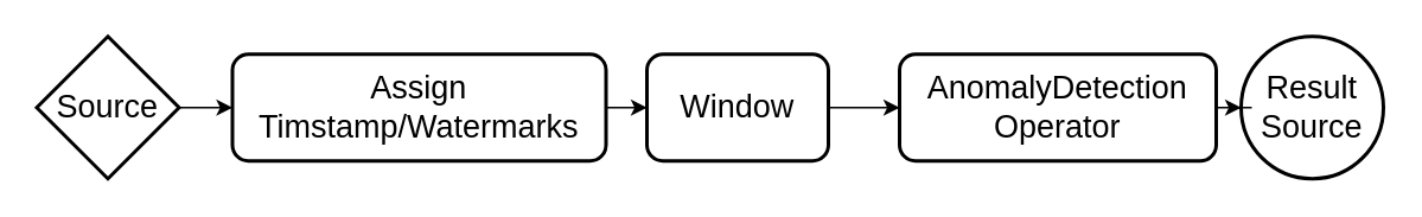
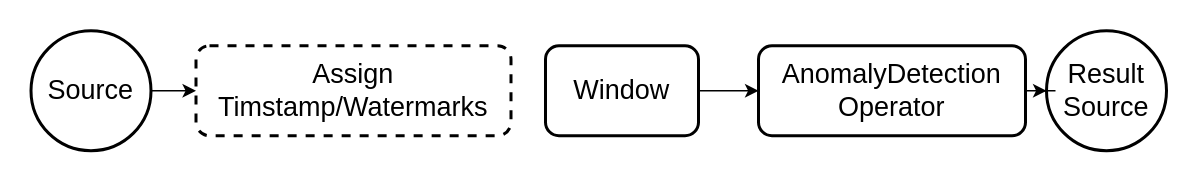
- <mxCell id="3" value="Source" style="rhombus;whiteSpace=wrap;html=1;aspect=fixed;shadow=0;labelBackgroundColor=none;fontFamily=Helvetica;fontSize=18;align=center;strokeWidth=2;" vertex="1" parent="1"><mxGeometry x="20" y="20" width="80" height="80" as="geometry" /></mxCell>
+ <mxCell id="3" value="Source" style="ellipse;whiteSpace=wrap;html=1;aspect=fixed;rounded=0;shadow=0;labelBackgroundColor=none;fontFamily=Helvetica;fontSize=18;align=center;strokeWidth=2;" vertex="1" parent="1"><mxGeometry x="20" y="20" width="80" height="80" as="geometry" /></mxCell>
- <mxCell id="6" value="&lt;p&gt;&lt;span&gt;Assign Timstamp/Watermarks&lt;/span&gt;&lt;/p&gt;" style="rounded=1;whiteSpace=wrap;html=1;shadow=0;labelBackgroundColor=none;fontFamily=Helvetica;fontSize=18;align=center;strokeWidth=2;" vertex="1" parent="1"><mxGeometry x="130" y="30" width="210" height="60" as="geometry" /></mxCell>
+ <mxCell id="6" value="&lt;p&gt;&lt;span&gt;Assign Timstamp/Watermarks&lt;/span&gt;&lt;/p&gt;" style="rounded=1;whiteSpace=wrap;html=1;shadow=0;labelBackgroundColor=none;fontFamily=Helvetica;fontSize=18;align=center;strokeWidth=2;dashed=1;" vertex="1" parent="1"><mxGeometry x="130" y="30" width="210" height="60" as="geometry" /></mxCell>
- <mxCell id="5" style="edgeStyle=orthogonalEdgeStyle;rounded=0;orthogonalLoop=1;jettySize=auto;html=1;exitX=1;exitY=0.5;exitDx=0;exitDy=0;" edge="1" parent="1" source="6" target="8"><mxGeometry relative="1" as="geometry" /></mxCell>
